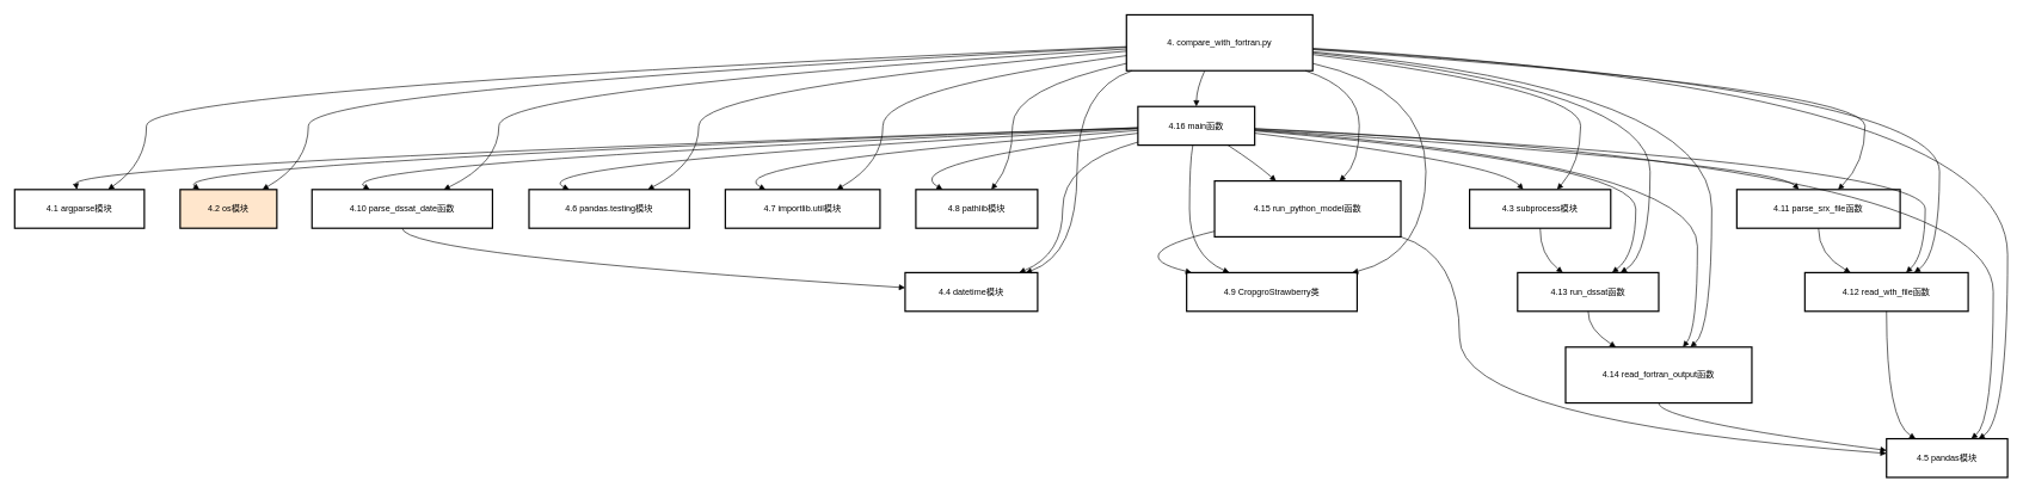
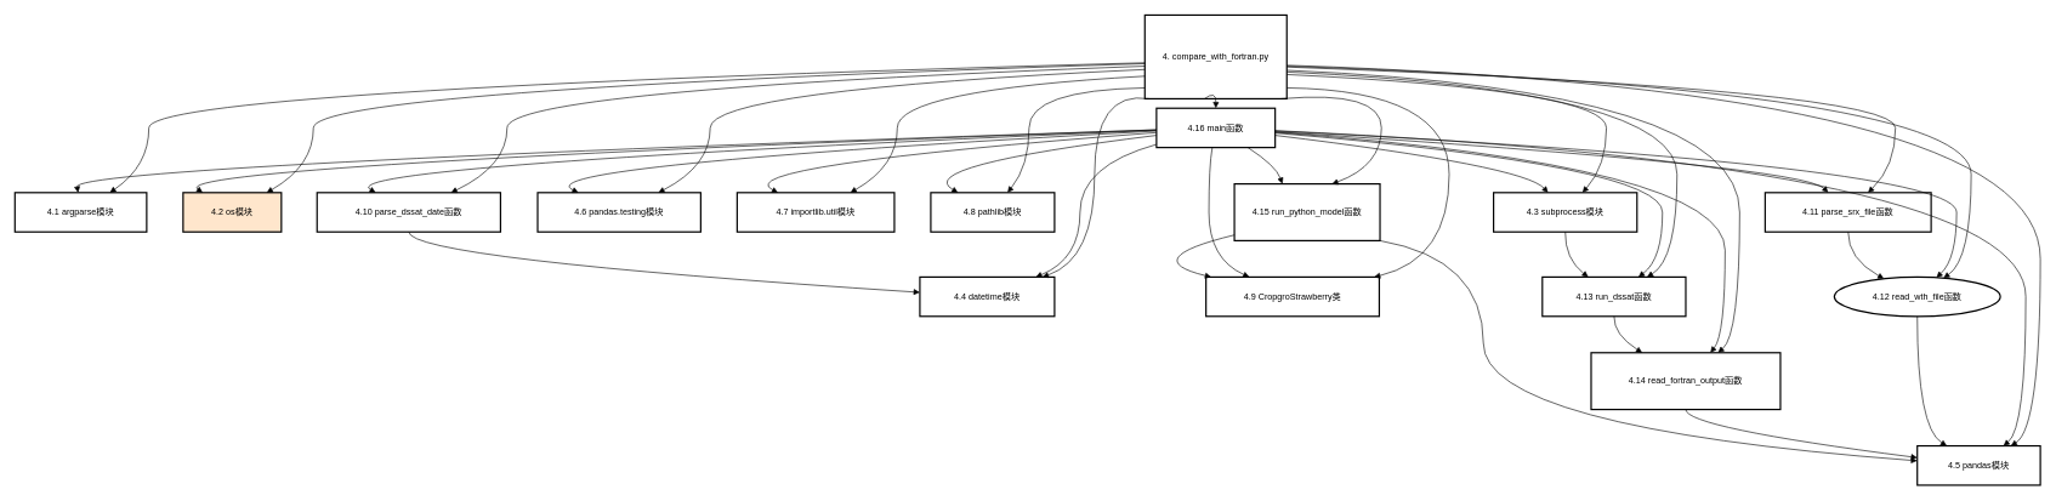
- <mxCell id="2" value="4. compare_with_fortran.py" style="whiteSpace=wrap;strokeWidth=2;" parent="1" vertex="1"><mxGeometry x="1572" y="20" width="260" height="78" as="geometry" /></mxCell>
+ <mxCell id="2" value="4. compare_with_fortran.py" style="whiteSpace=wrap;strokeWidth=2;" parent="1" vertex="1"><mxGeometry x="1572" y="20" width="195" height="115" as="geometry" /></mxCell>
- <mxCell id="17" value="4.15 run_python_model函数" style="whiteSpace=wrap;strokeWidth=2;" parent="1" vertex="1"><mxGeometry x="1695" y="252" width="260" height="78" as="geometry" /></mxCell>
+ <mxCell id="17" value="4.15 run_python_model函数" style="whiteSpace=wrap;strokeWidth=2;" parent="1" vertex="1"><mxGeometry x="1695" y="252" width="200" height="78" as="geometry" /></mxCell>
- <mxCell id="14" value="4.12 read_wth_file函数" style="whiteSpace=wrap;strokeWidth=2;" parent="1" vertex="1"><mxGeometry x="2519" y="380" width="228" height="54" as="geometry" /></mxCell>
+ <mxCell id="14" value="4.12 read_wth_file函数" style="ellipse;whiteSpace=wrap;strokeWidth=2;" parent="1" vertex="1"><mxGeometry x="2519" y="380" width="228" height="54" as="geometry" /></mxCell>
